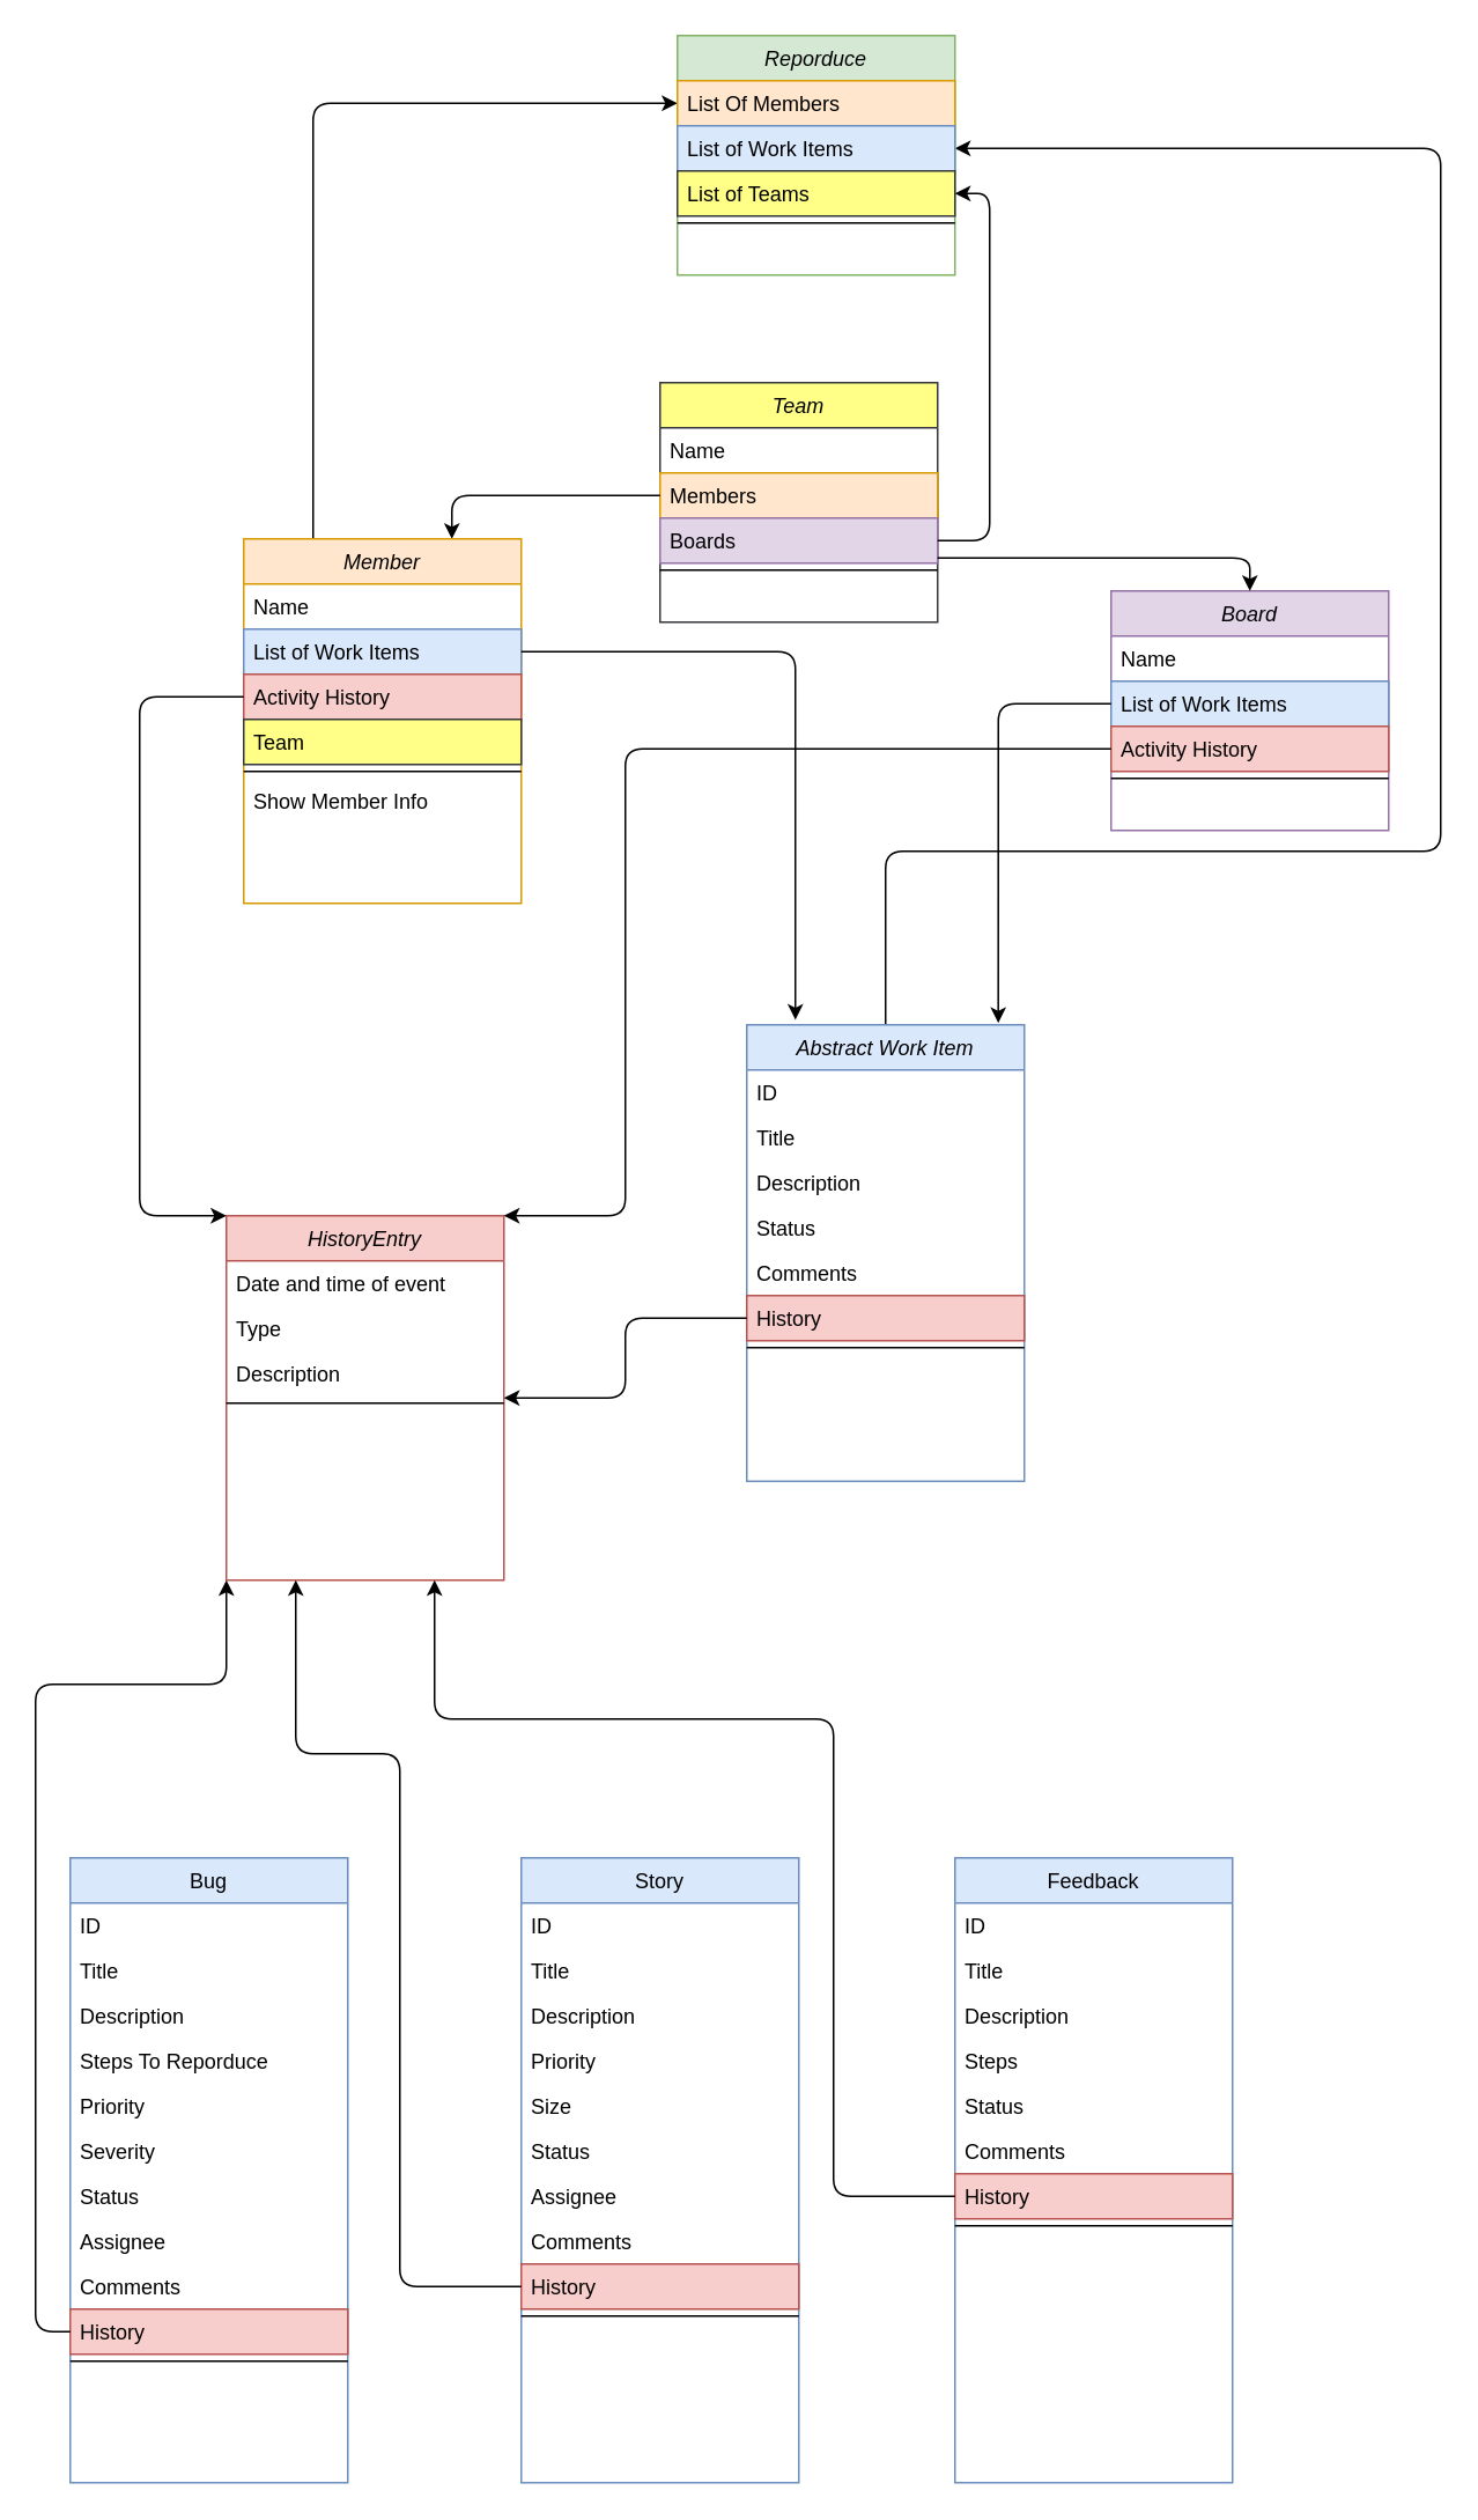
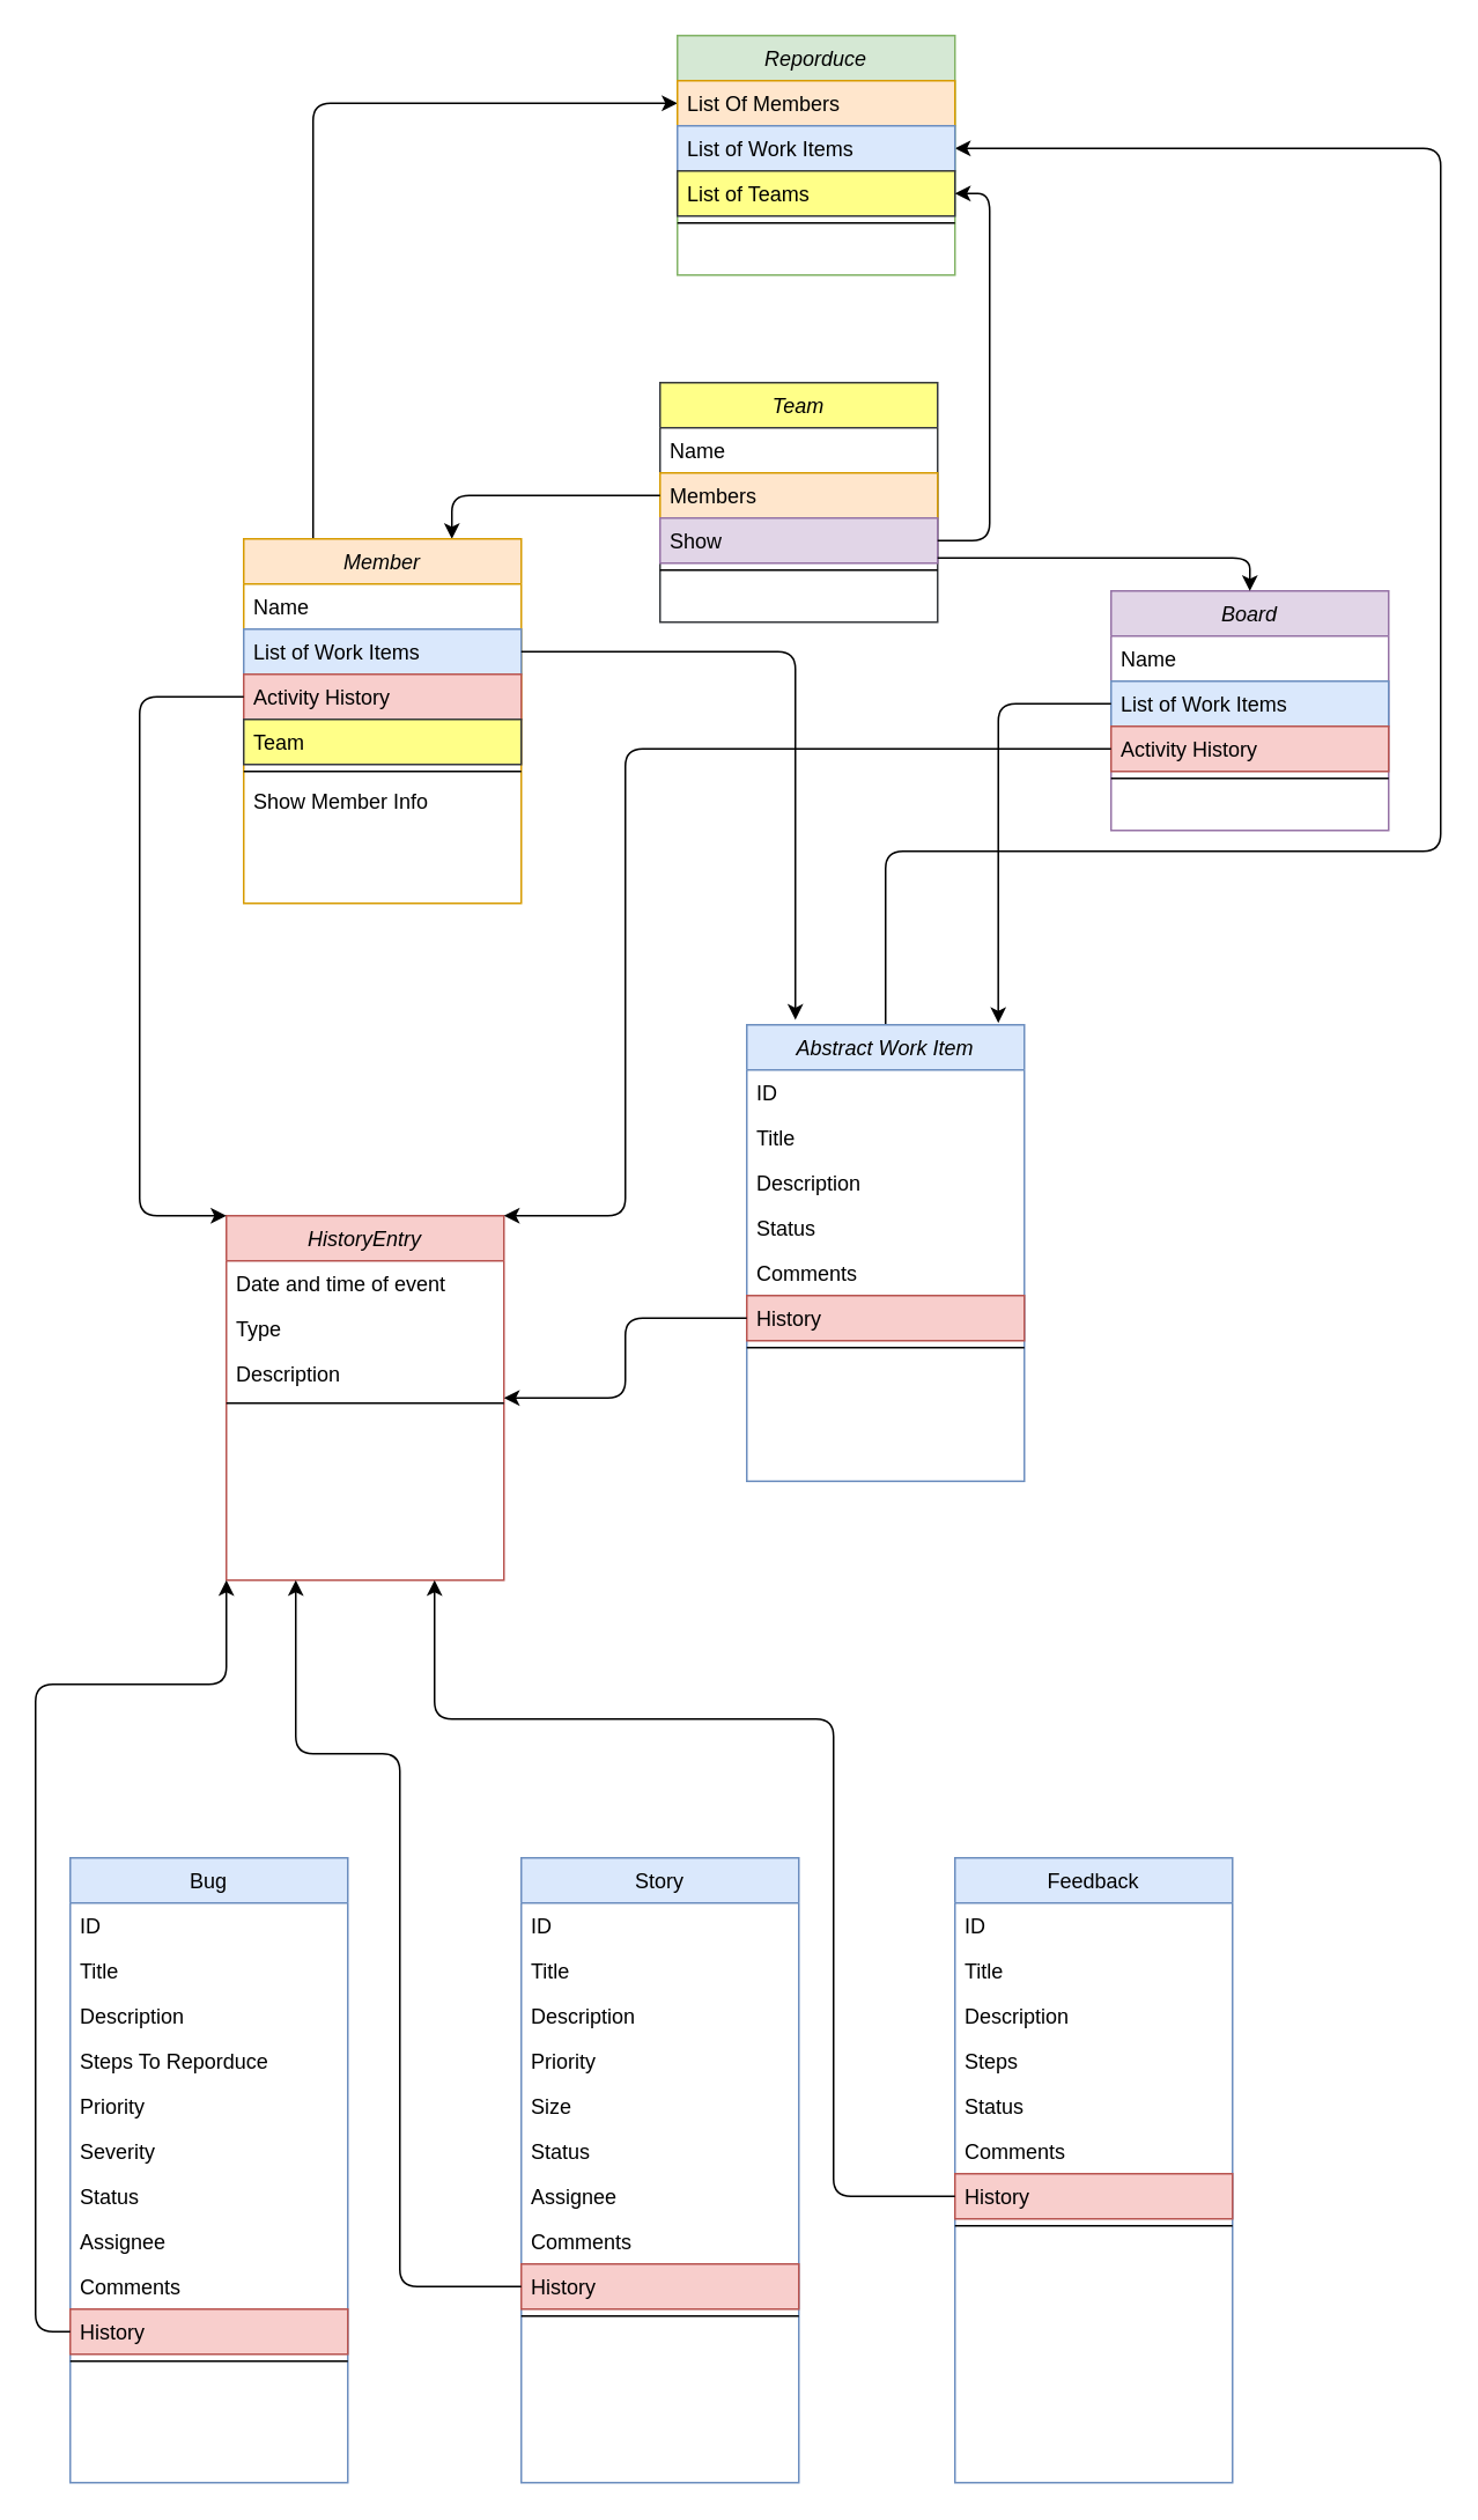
- <mxCell id="5" value="Boards" style="text;align=left;verticalAlign=top;spacingLeft=4;spacingRight=4;overflow=hidden;rotatable=0;points=[[0,0.5],[1,0.5]];portConstraint=eastwest;rounded=0;shadow=0;html=0;fillColor=#e1d5e7;strokeColor=#9673a6;" vertex="1" parent="2"><mxGeometry y="78" width="160" height="26" as="geometry" /></mxCell>
+ <mxCell id="5" value="Show" style="text;align=left;verticalAlign=top;spacingLeft=4;spacingRight=4;overflow=hidden;rotatable=0;points=[[0,0.5],[1,0.5]];portConstraint=eastwest;rounded=0;shadow=0;html=0;fillColor=#e1d5e7;strokeColor=#9673a6;" vertex="1" parent="2"><mxGeometry y="78" width="160" height="26" as="geometry" /></mxCell>
